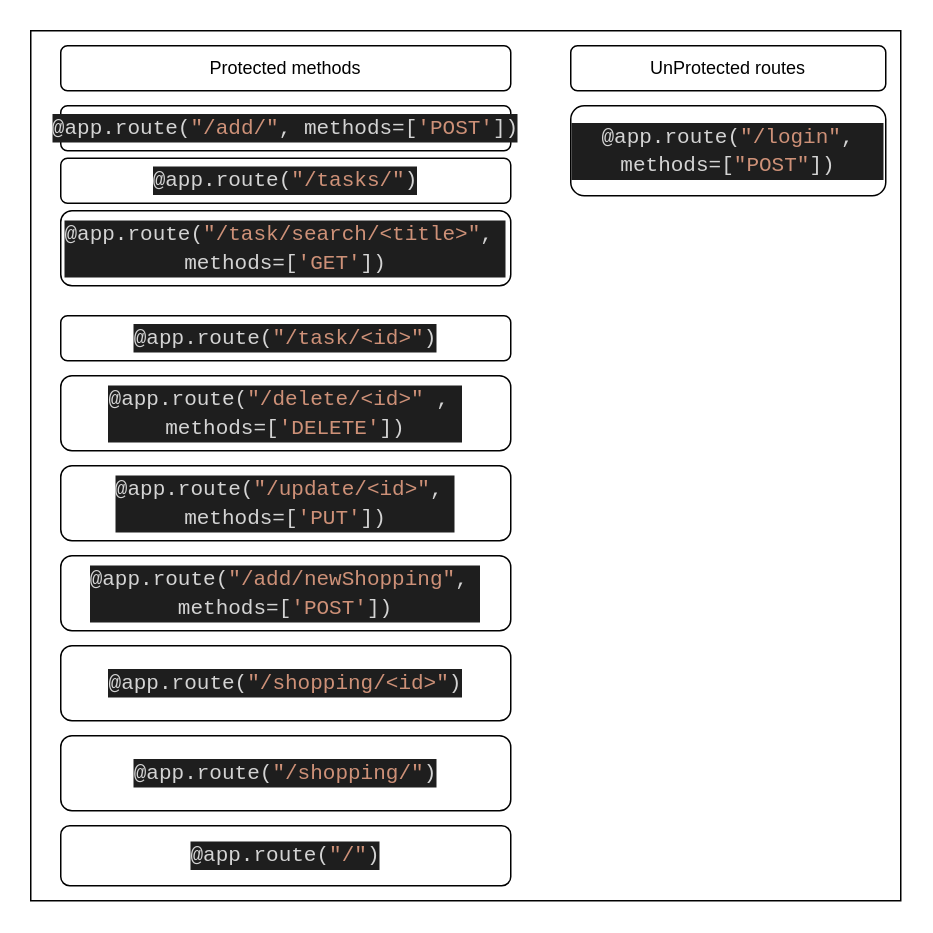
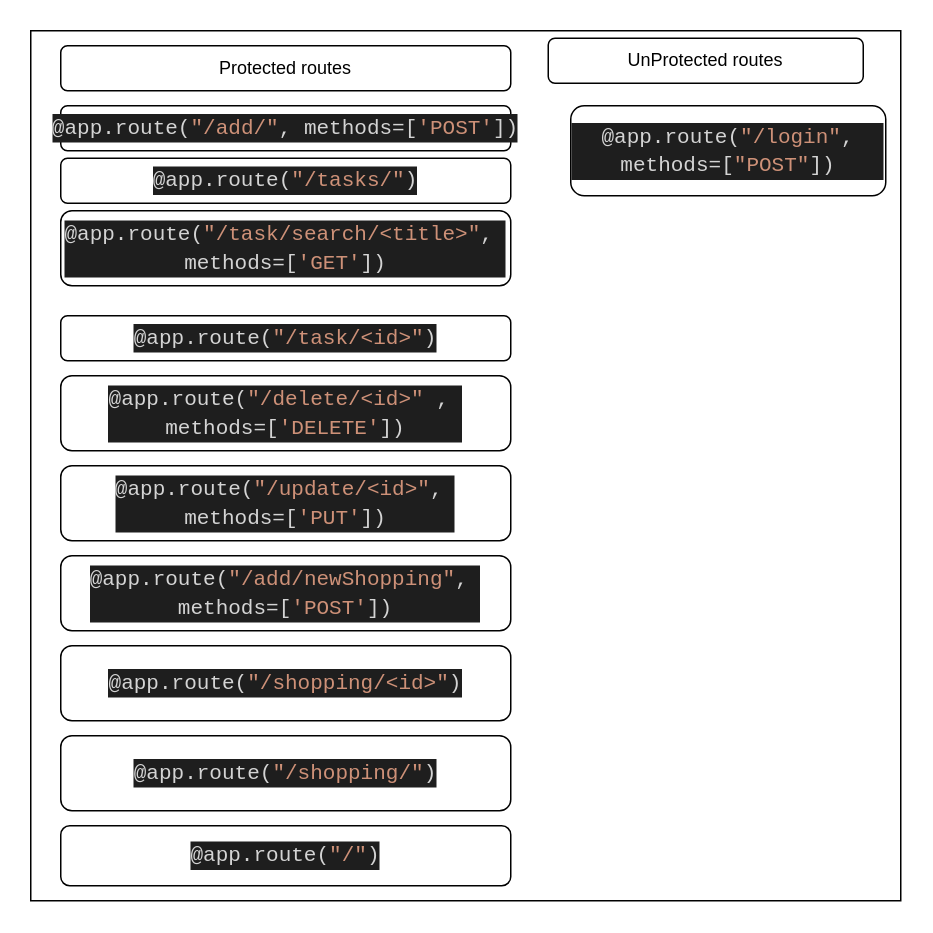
- <mxCell id="3" value="Protected methods" style="rounded=1;whiteSpace=wrap;html=1;" parent="1" vertex="1"><mxGeometry x="40" y="30" width="300" height="30" as="geometry" /></mxCell>
+ <mxCell id="3" value="Protected routes" style="rounded=1;whiteSpace=wrap;html=1;" parent="1" vertex="1"><mxGeometry x="40" y="30" width="300" height="30" as="geometry" /></mxCell>
- <mxCell id="4" value="UnProtected routes" style="rounded=1;whiteSpace=wrap;html=1;" parent="1" vertex="1"><mxGeometry x="380" y="30" width="210" height="30" as="geometry" /></mxCell>
+ <mxCell id="4" value="UnProtected routes" style="rounded=1;whiteSpace=wrap;html=1;" parent="1" vertex="1"><mxGeometry x="365" y="25" width="210" height="30" as="geometry" /></mxCell>
